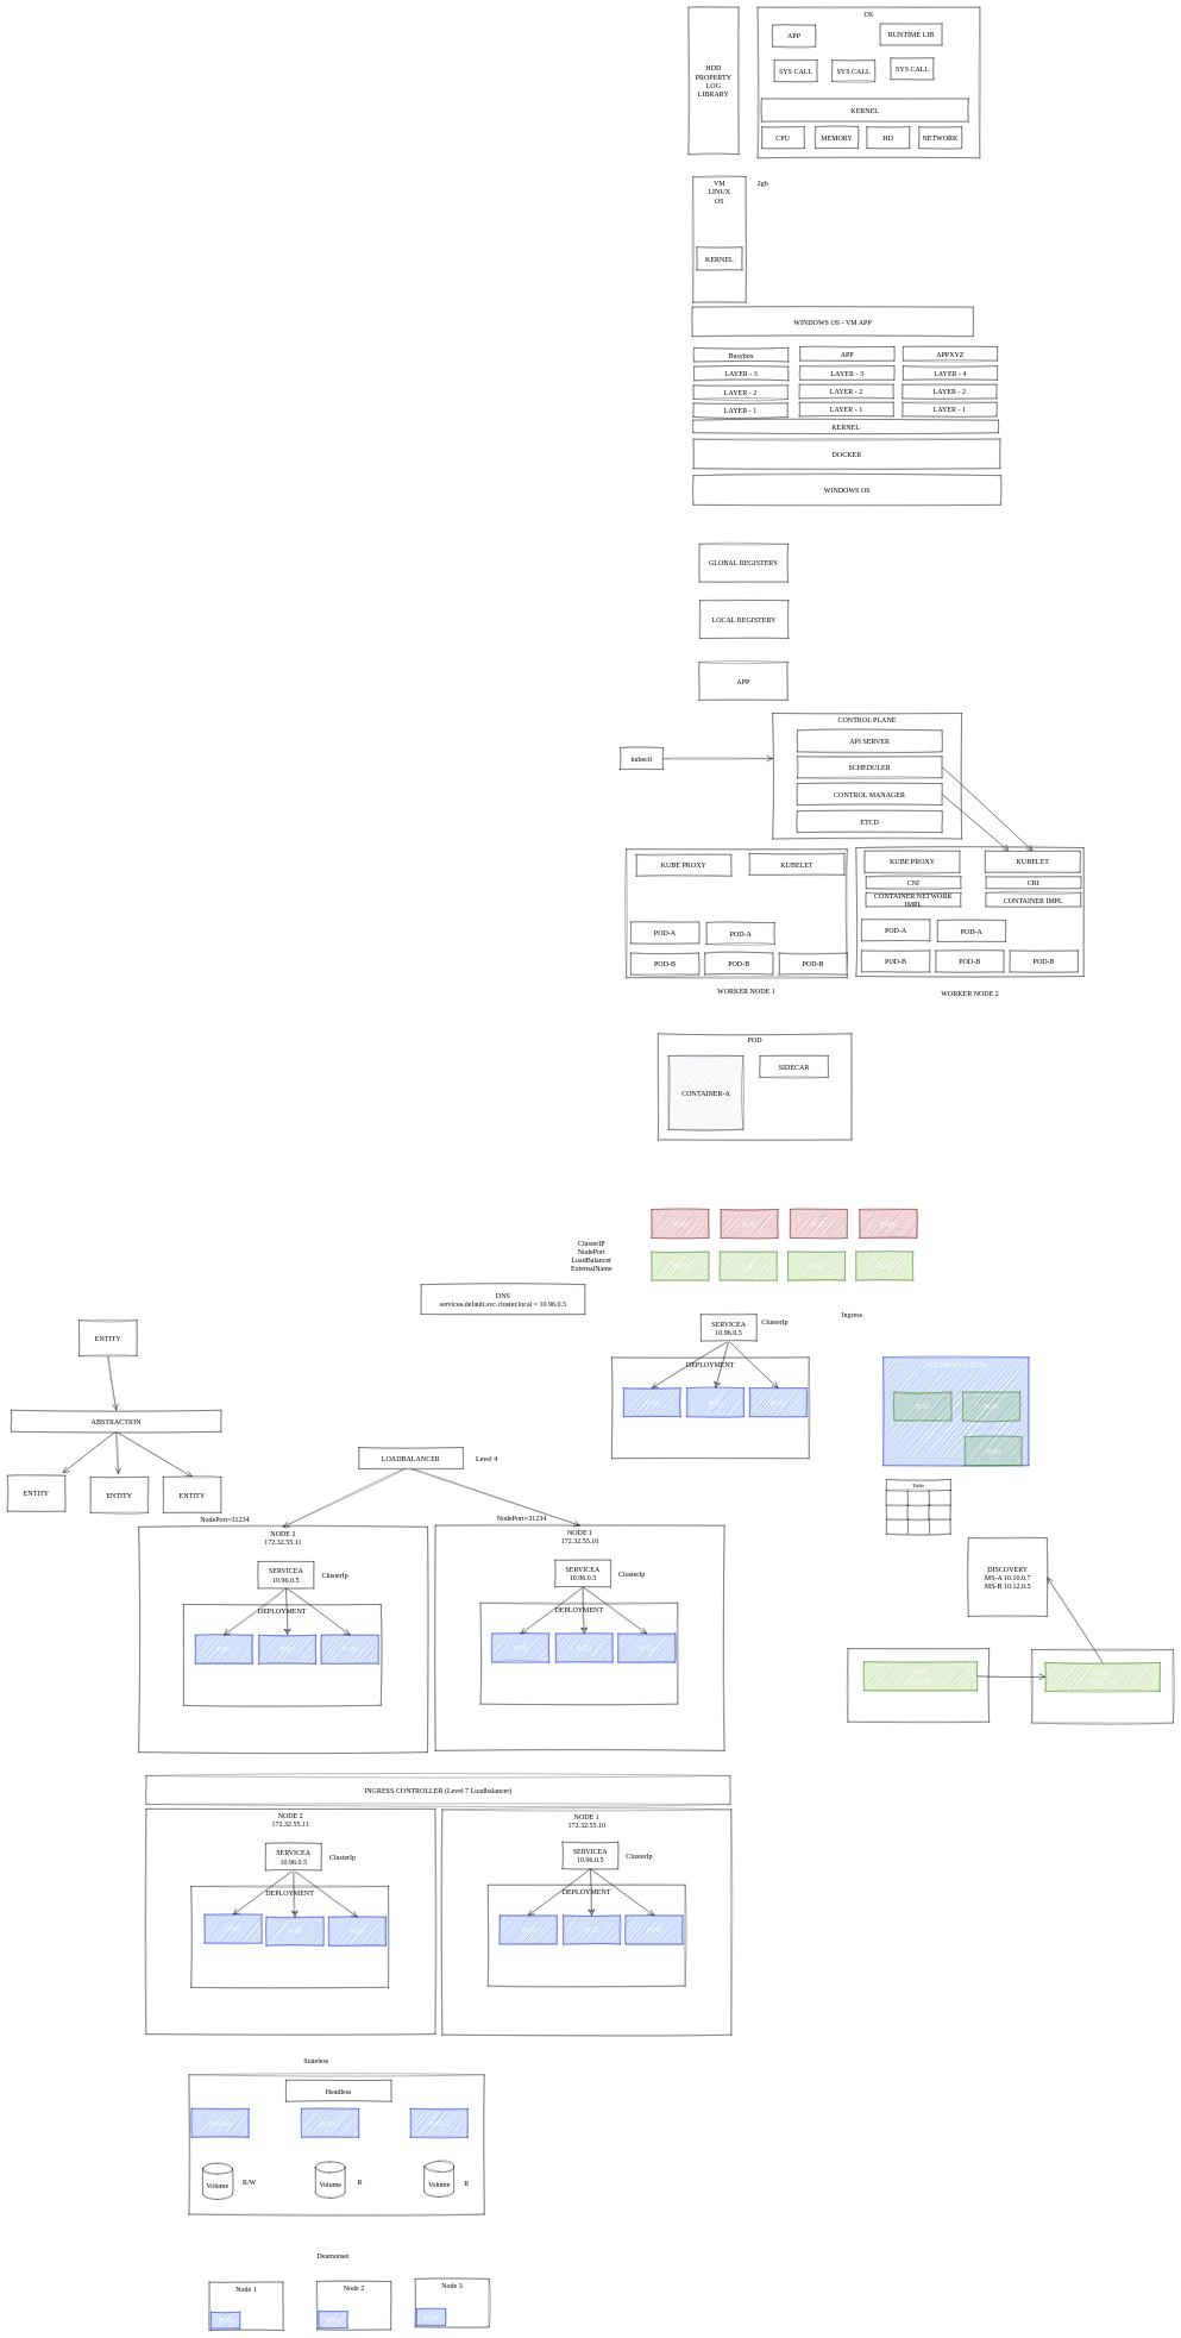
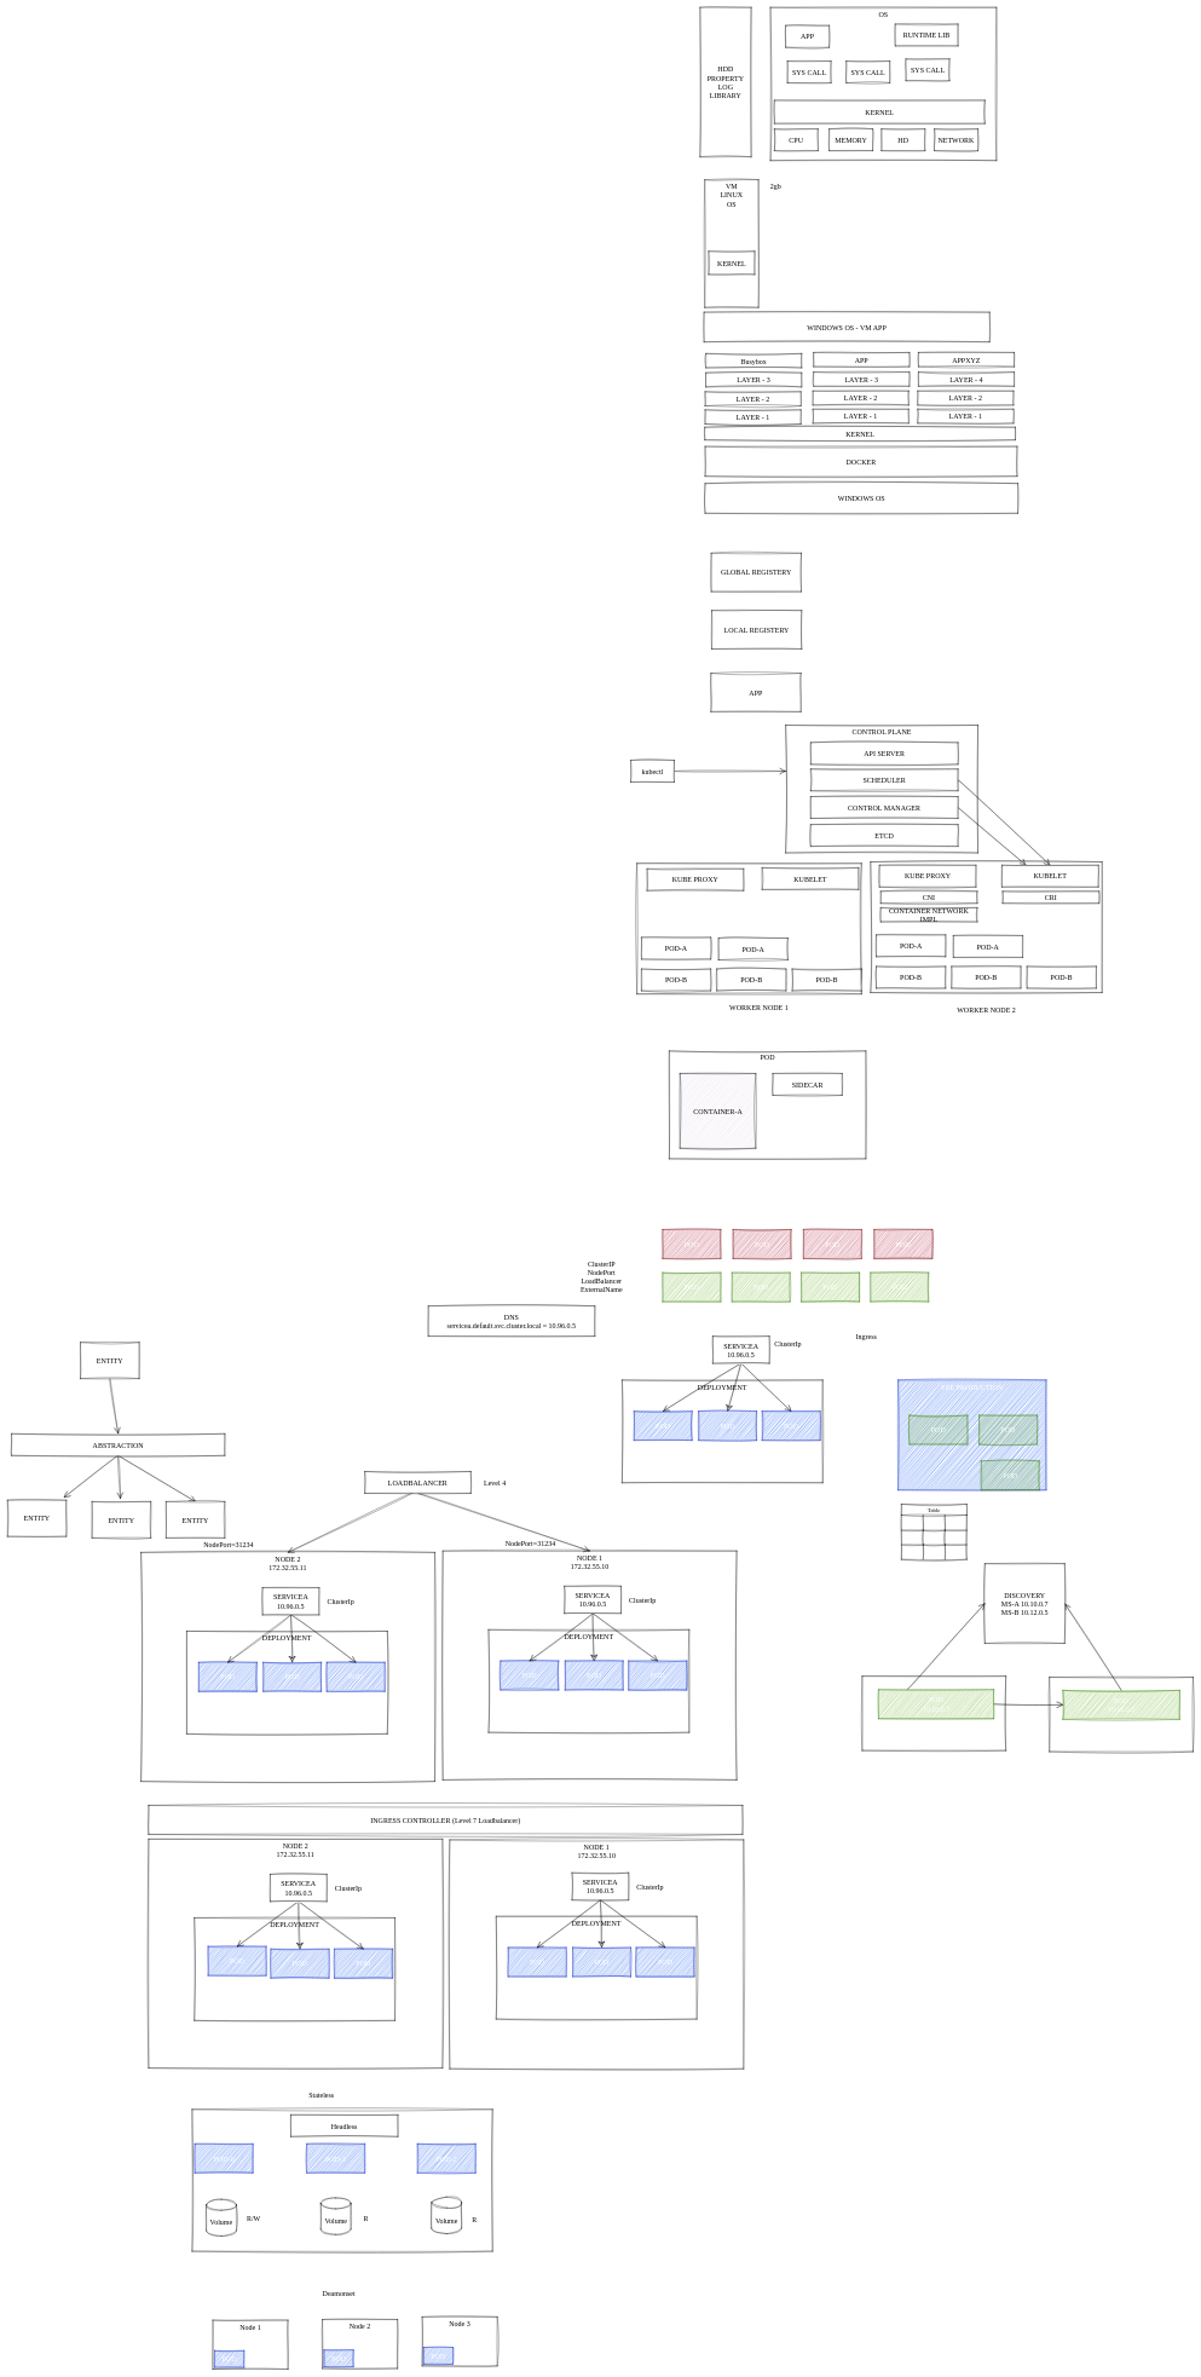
- <mxCell id="66" value="CONTAINER IMPL" style="whiteSpace=wrap;html=1;sketch=1;hachureGap=4;jiggle=2;curveFitting=1;fontFamily=Architects Daughter;fontSource=https%3A%2F%2Ffonts.googleapis.com%2Fcss%3Ffamily%3DArchitects%2BDaughter;fontSize=20;" vertex="1" parent="1"><mxGeometry x="2763" y="2501" width="266" height="39" as="geometry" /></mxCell>
+ <mxCell id="115" style="edgeStyle=none;curved=1;rounded=0;sketch=1;hachureGap=4;jiggle=2;curveFitting=1;orthogonalLoop=1;jettySize=auto;html=1;exitX=0.25;exitY=0;exitDx=0;exitDy=0;entryX=0;entryY=0.5;entryDx=0;entryDy=0;fontFamily=Architects Daughter;fontSource=https%3A%2F%2Ffonts.googleapis.com%2Fcss%3Ffamily%3DArchitects%2BDaughter;fontSize=16;endArrow=open;startSize=14;endSize=14;sourcePerimeterSpacing=8;targetPerimeterSpacing=8;" edge="1" parent="1" source="116" target="119"><mxGeometry relative="1" as="geometry" /></mxCell>
- <mxCell id="170" value="INGRESS CONTROLLER (Level 7 Loadbalancer)" style="rounded=0;whiteSpace=wrap;html=1;sketch=1;hachureGap=4;jiggle=2;curveFitting=1;fontFamily=Architects Daughter;fontSource=https%3A%2F%2Ffonts.googleapis.com%2Fcss%3Ffamily%3DArchitects%2BDaughter;fontSize=20;dashed=1;" vertex="1" parent="1"><mxGeometry x="409" y="4975" width="1637" height="80" as="geometry" /></mxCell>
+ <mxCell id="170" value="INGRESS CONTROLLER (Level 7 Loadbalancer)" style="rounded=0;whiteSpace=wrap;html=1;sketch=1;hachureGap=4;jiggle=2;curveFitting=1;fontFamily=Architects Daughter;fontSource=https%3A%2F%2Ffonts.googleapis.com%2Fcss%3Ffamily%3DArchitects%2BDaughter;fontSize=20;" vertex="1" parent="1"><mxGeometry x="409" y="4975" width="1637" height="80" as="geometry" /></mxCell>
